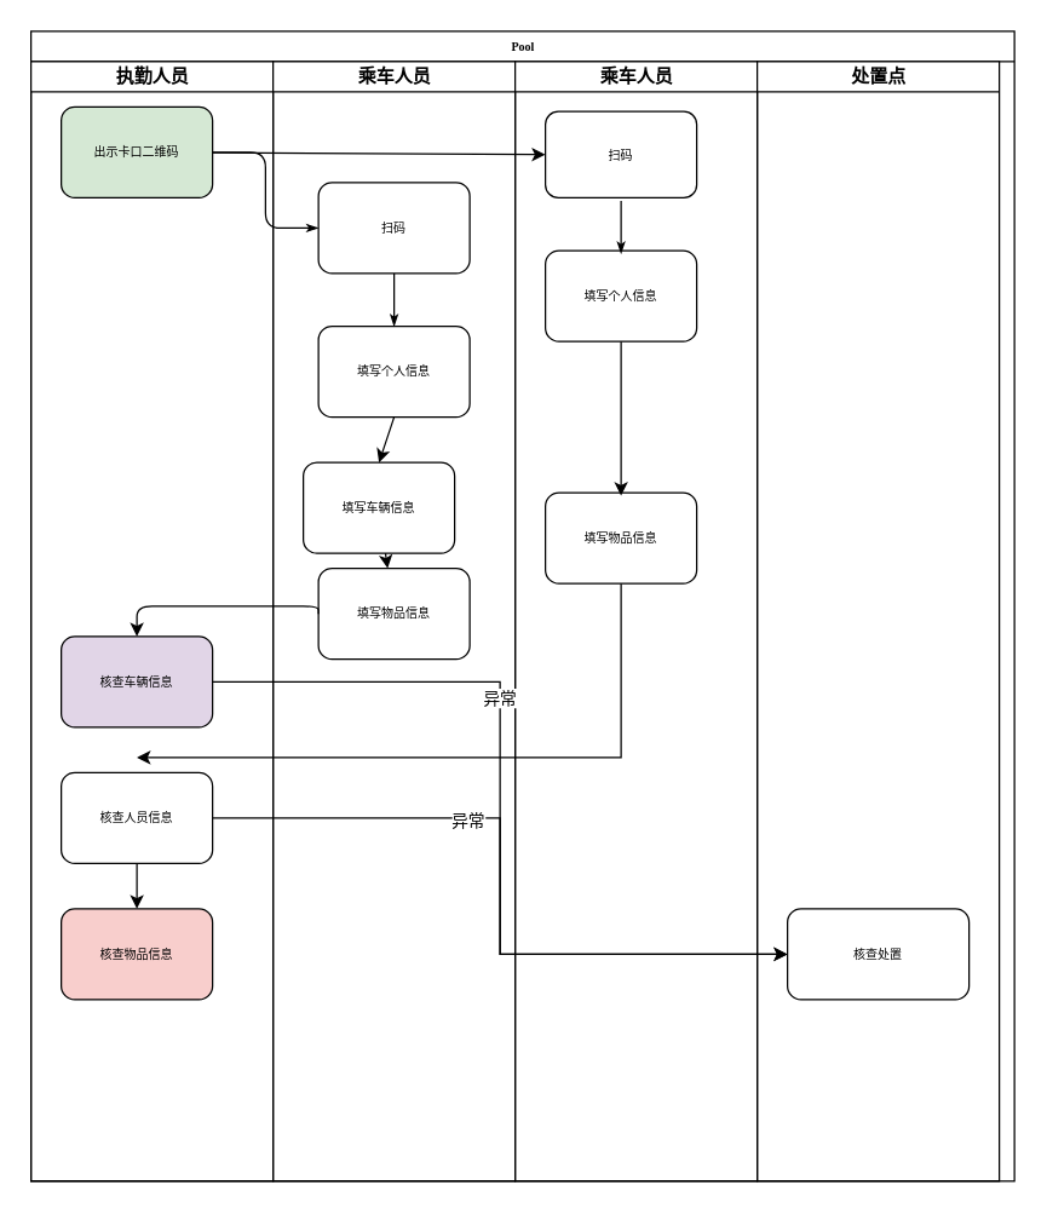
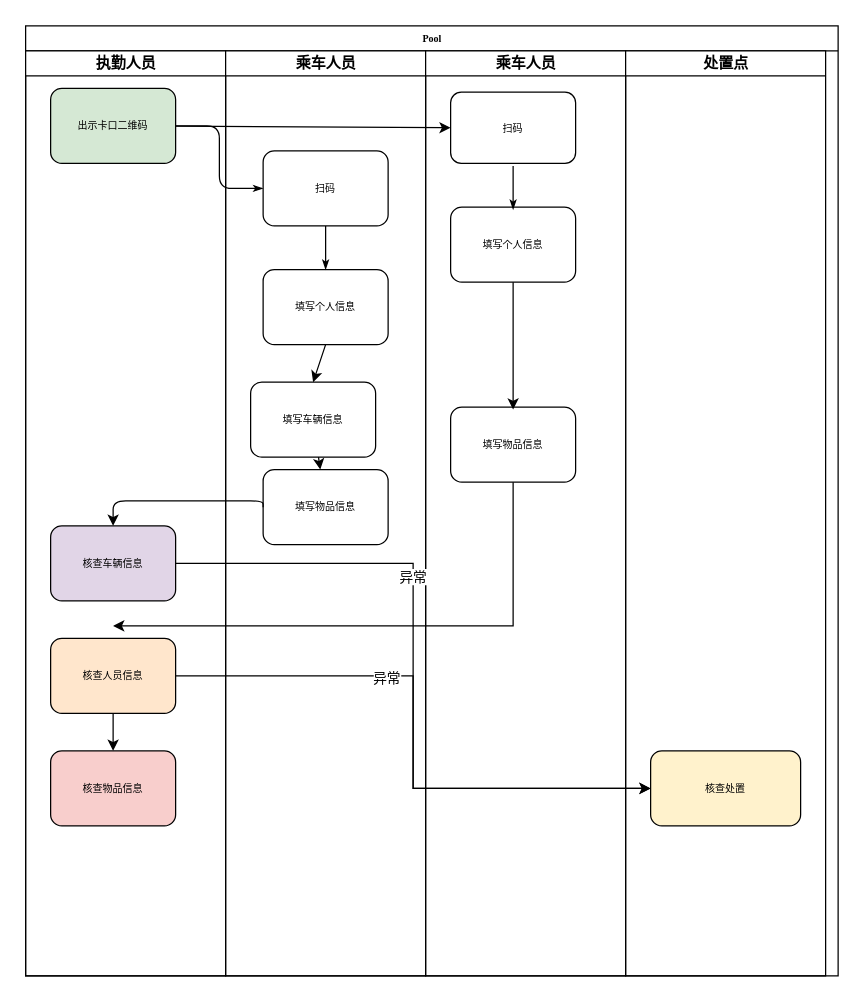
- <mxCell id="6" value="核查人员信息" style="rounded=1;whiteSpace=wrap;html=1;shadow=0;labelBackgroundColor=none;strokeWidth=1;fontFamily=Verdana;fontSize=8;align=center;" vertex="1" parent="3"><mxGeometry x="20" y="470" width="100" height="60" as="geometry" /></mxCell>
+ <mxCell id="6" value="核查人员信息" style="rounded=1;whiteSpace=wrap;html=1;shadow=0;labelBackgroundColor=none;strokeWidth=1;fontFamily=Verdana;fontSize=8;align=center;fillColor=#ffe6cc;" vertex="1" parent="3"><mxGeometry x="20" y="470" width="100" height="60" as="geometry" /></mxCell>
- <mxCell id="29" value="核查处置" style="whiteSpace=wrap;html=1;rounded=1;shadow=0;fontFamily=Verdana;fontSize=8;strokeWidth=1;" vertex="1" parent="28"><mxGeometry x="20" y="560" width="120" height="60" as="geometry" /></mxCell>
+ <mxCell id="29" value="核查处置" style="whiteSpace=wrap;html=1;rounded=1;shadow=0;fontFamily=Verdana;fontSize=8;strokeWidth=1;fillColor=#fff2cc;" vertex="1" parent="28"><mxGeometry x="20" y="560" width="120" height="60" as="geometry" /></mxCell>
